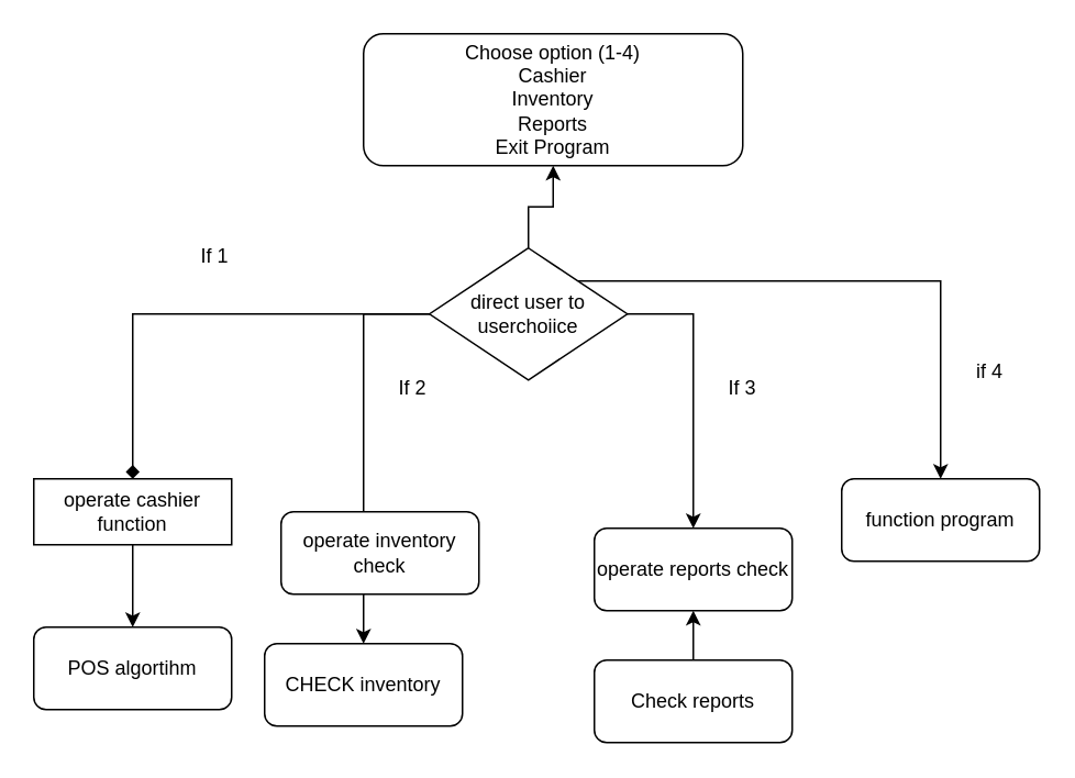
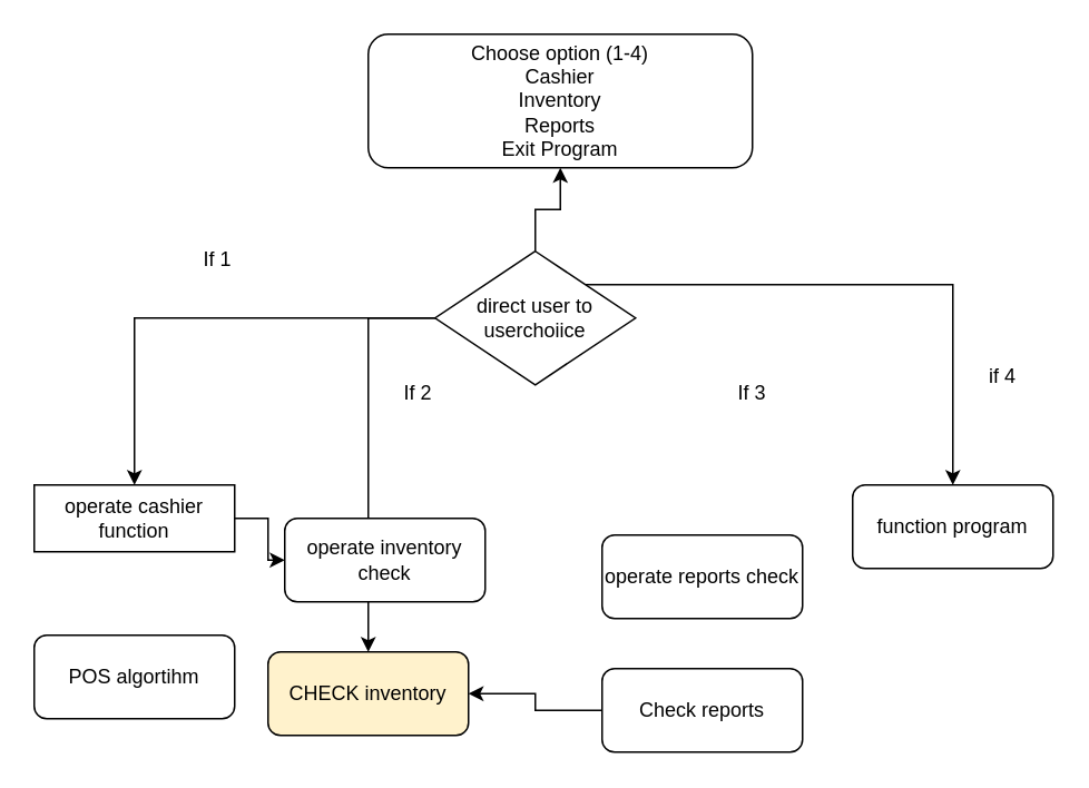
- <mxCell id="5" style="edgeStyle=orthogonalEdgeStyle;rounded=0;orthogonalLoop=1;jettySize=auto;html=1;exitX=1;exitY=0.5;exitDx=0;exitDy=0;entryX=0.5;entryY=0;entryDx=0;entryDy=0;" parent="1" source="9" target="10" edge="1"><mxGeometry relative="1" as="geometry"><mxPoint x="420" y="290" as="targetPoint" /><Array as="points"><mxPoint x="420" y="190" /><mxPoint x="420" y="290" /></Array></mxGeometry></mxCell>
- <mxCell id="7" style="edgeStyle=orthogonalEdgeStyle;rounded=0;orthogonalLoop=1;jettySize=auto;html=1;exitX=0;exitY=0;exitDx=0;exitDy=0;entryX=0.5;entryY=0;entryDx=0;entryDy=0;endArrow=diamond;" parent="1" source="9" target="13" edge="1"><mxGeometry relative="1" as="geometry"><mxPoint x="90" y="280" as="targetPoint" /><Array as="points"><mxPoint x="290" y="190" /><mxPoint x="80" y="190" /></Array></mxGeometry></mxCell>
+ <mxCell id="7" style="edgeStyle=orthogonalEdgeStyle;rounded=0;orthogonalLoop=1;jettySize=auto;html=1;exitX=0;exitY=0;exitDx=0;exitDy=0;entryX=0.5;entryY=0;entryDx=0;entryDy=0;" parent="1" source="9" target="13" edge="1"><mxGeometry relative="1" as="geometry"><mxPoint x="90" y="280" as="targetPoint" /><Array as="points"><mxPoint x="290" y="190" /><mxPoint x="80" y="190" /></Array></mxGeometry></mxCell>
- <mxCell id="12" value="" style="edgeStyle=orthogonalEdgeStyle;rounded=0;orthogonalLoop=1;jettySize=auto;html=1;" edge="1" parent="1" source="13" target="18"><mxGeometry relative="1" as="geometry" /></mxCell>
+ <mxCell id="12" value="" style="edgeStyle=orthogonalEdgeStyle;rounded=0;orthogonalLoop=1;jettySize=auto;html=1;" edge="1" parent="1" source="13" target="19"><mxGeometry relative="1" as="geometry" /></mxCell>
- <mxCell id="20" value="" style="edgeStyle=orthogonalEdgeStyle;rounded=0;orthogonalLoop=1;jettySize=auto;html=1;" edge="1" parent="1" source="21" target="10"><mxGeometry relative="1" as="geometry" /></mxCell>
+ <mxCell id="20" value="" style="edgeStyle=orthogonalEdgeStyle;rounded=0;orthogonalLoop=1;jettySize=auto;html=1;" edge="1" parent="1" source="21" target="3"><mxGeometry relative="1" as="geometry" /></mxCell>
- <mxCell id="3" value="CHECK inventory" style="rounded=1;whiteSpace=wrap;html=1;" parent="1" vertex="1"><mxGeometry x="160" y="390" width="120" height="50" as="geometry" /></mxCell>
+ <mxCell id="3" value="CHECK inventory" style="rounded=1;whiteSpace=wrap;html=1;fillColor=#fff2cc;" parent="1" vertex="1"><mxGeometry x="160" y="390" width="120" height="50" as="geometry" /></mxCell>
